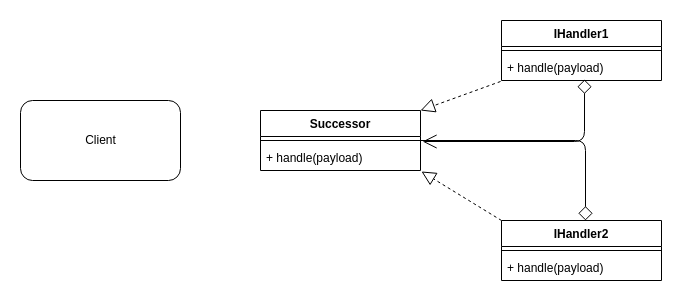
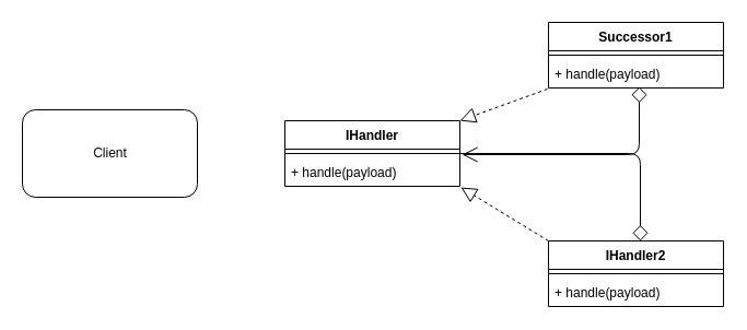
- <mxCell id="6" value="IHandler1" style="swimlane;fontStyle=1;align=center;verticalAlign=top;childLayout=stackLayout;horizontal=1;startSize=26;horizontalStack=0;resizeParent=1;resizeParentMax=0;resizeLast=0;collapsible=1;marginBottom=0;strokeWidth=1;" vertex="1" parent="1"><mxGeometry x="501" y="20" width="160" height="60" as="geometry" /></mxCell>
+ <mxCell id="6" value="Successor1" style="swimlane;fontStyle=1;align=center;verticalAlign=top;childLayout=stackLayout;horizontal=1;startSize=26;horizontalStack=0;resizeParent=1;resizeParentMax=0;resizeLast=0;collapsible=1;marginBottom=0;strokeWidth=1;" vertex="1" parent="1"><mxGeometry x="501" y="20" width="160" height="60" as="geometry" /></mxCell>
- <mxCell id="3" value="Successor" style="swimlane;fontStyle=1;align=center;verticalAlign=top;childLayout=stackLayout;horizontal=1;startSize=26;horizontalStack=0;resizeParent=1;resizeParentMax=0;resizeLast=0;collapsible=1;marginBottom=0;strokeWidth=1;" vertex="1" parent="1"><mxGeometry x="260" y="110" width="160" height="60" as="geometry" /></mxCell>
+ <mxCell id="3" value="IHandler" style="swimlane;fontStyle=1;align=center;verticalAlign=top;childLayout=stackLayout;horizontal=1;startSize=26;horizontalStack=0;resizeParent=1;resizeParentMax=0;resizeLast=0;collapsible=1;marginBottom=0;strokeWidth=1;" vertex="1" parent="1"><mxGeometry x="260" y="110" width="160" height="60" as="geometry" /></mxCell>
